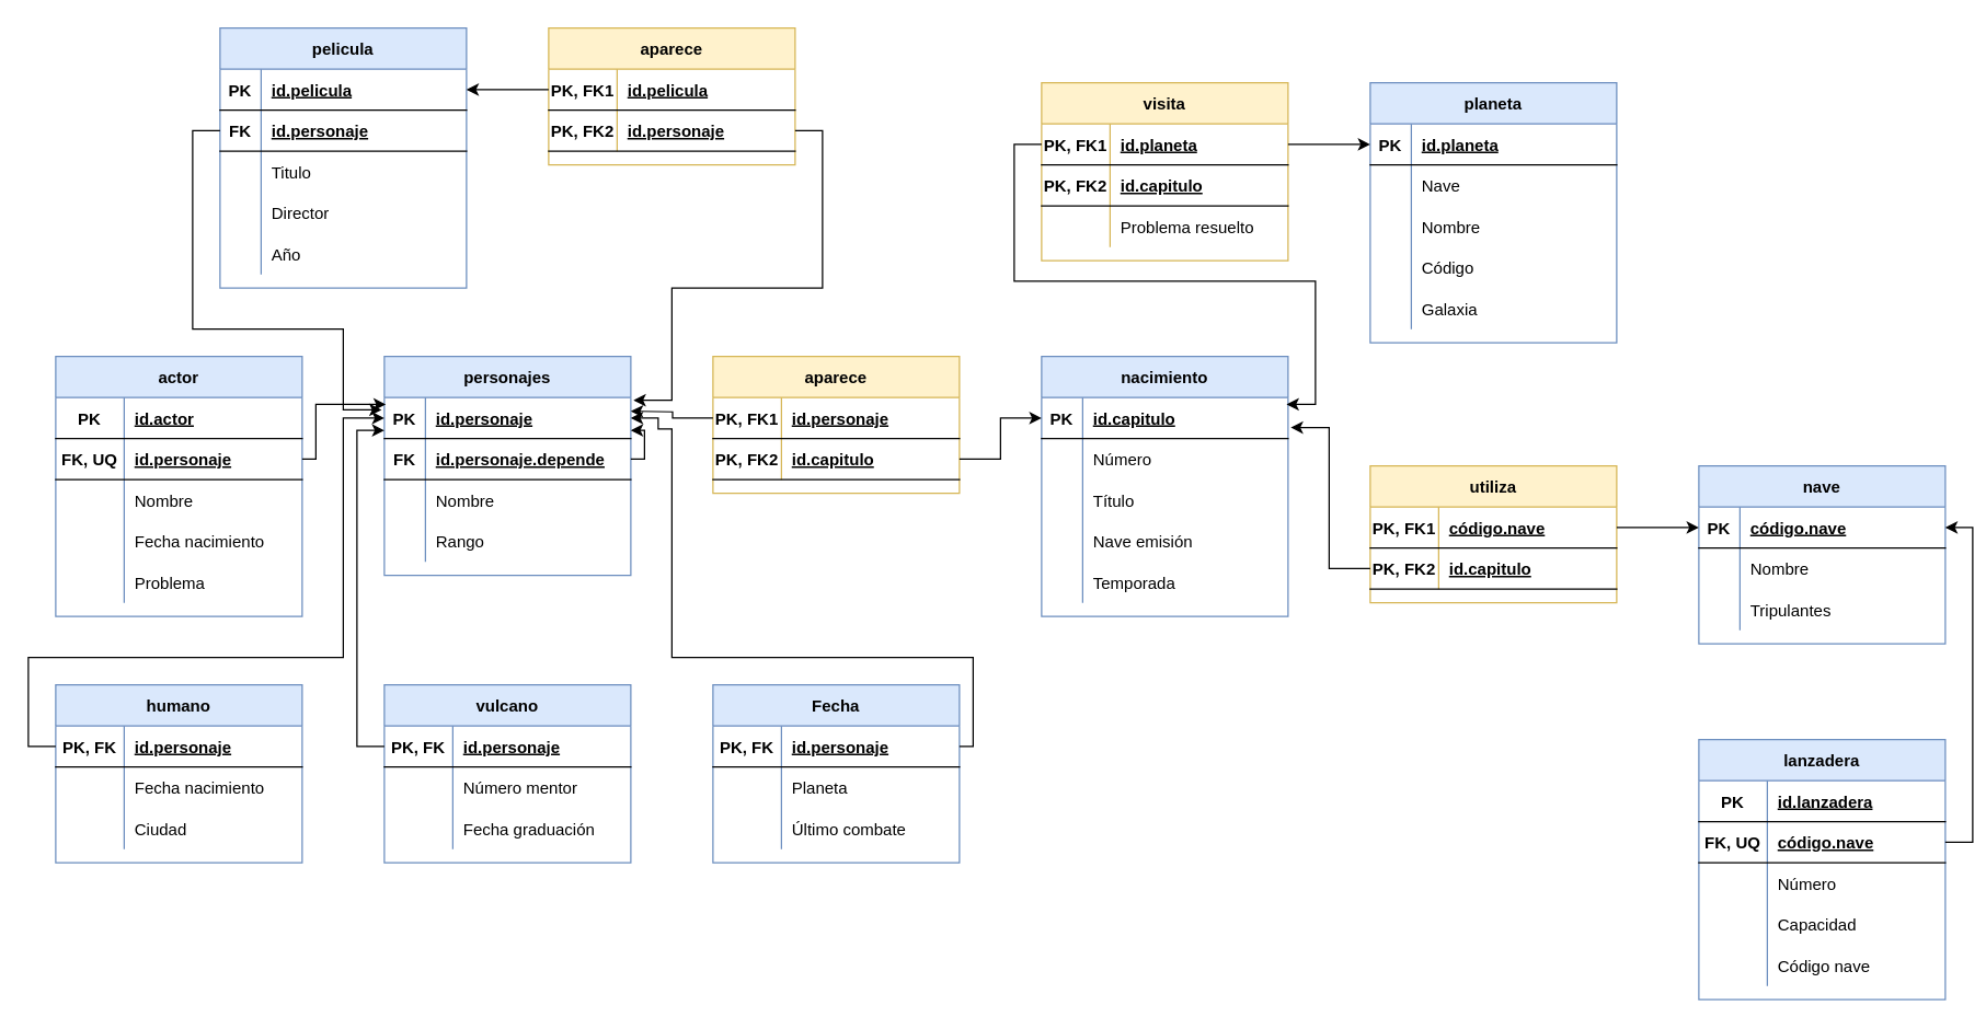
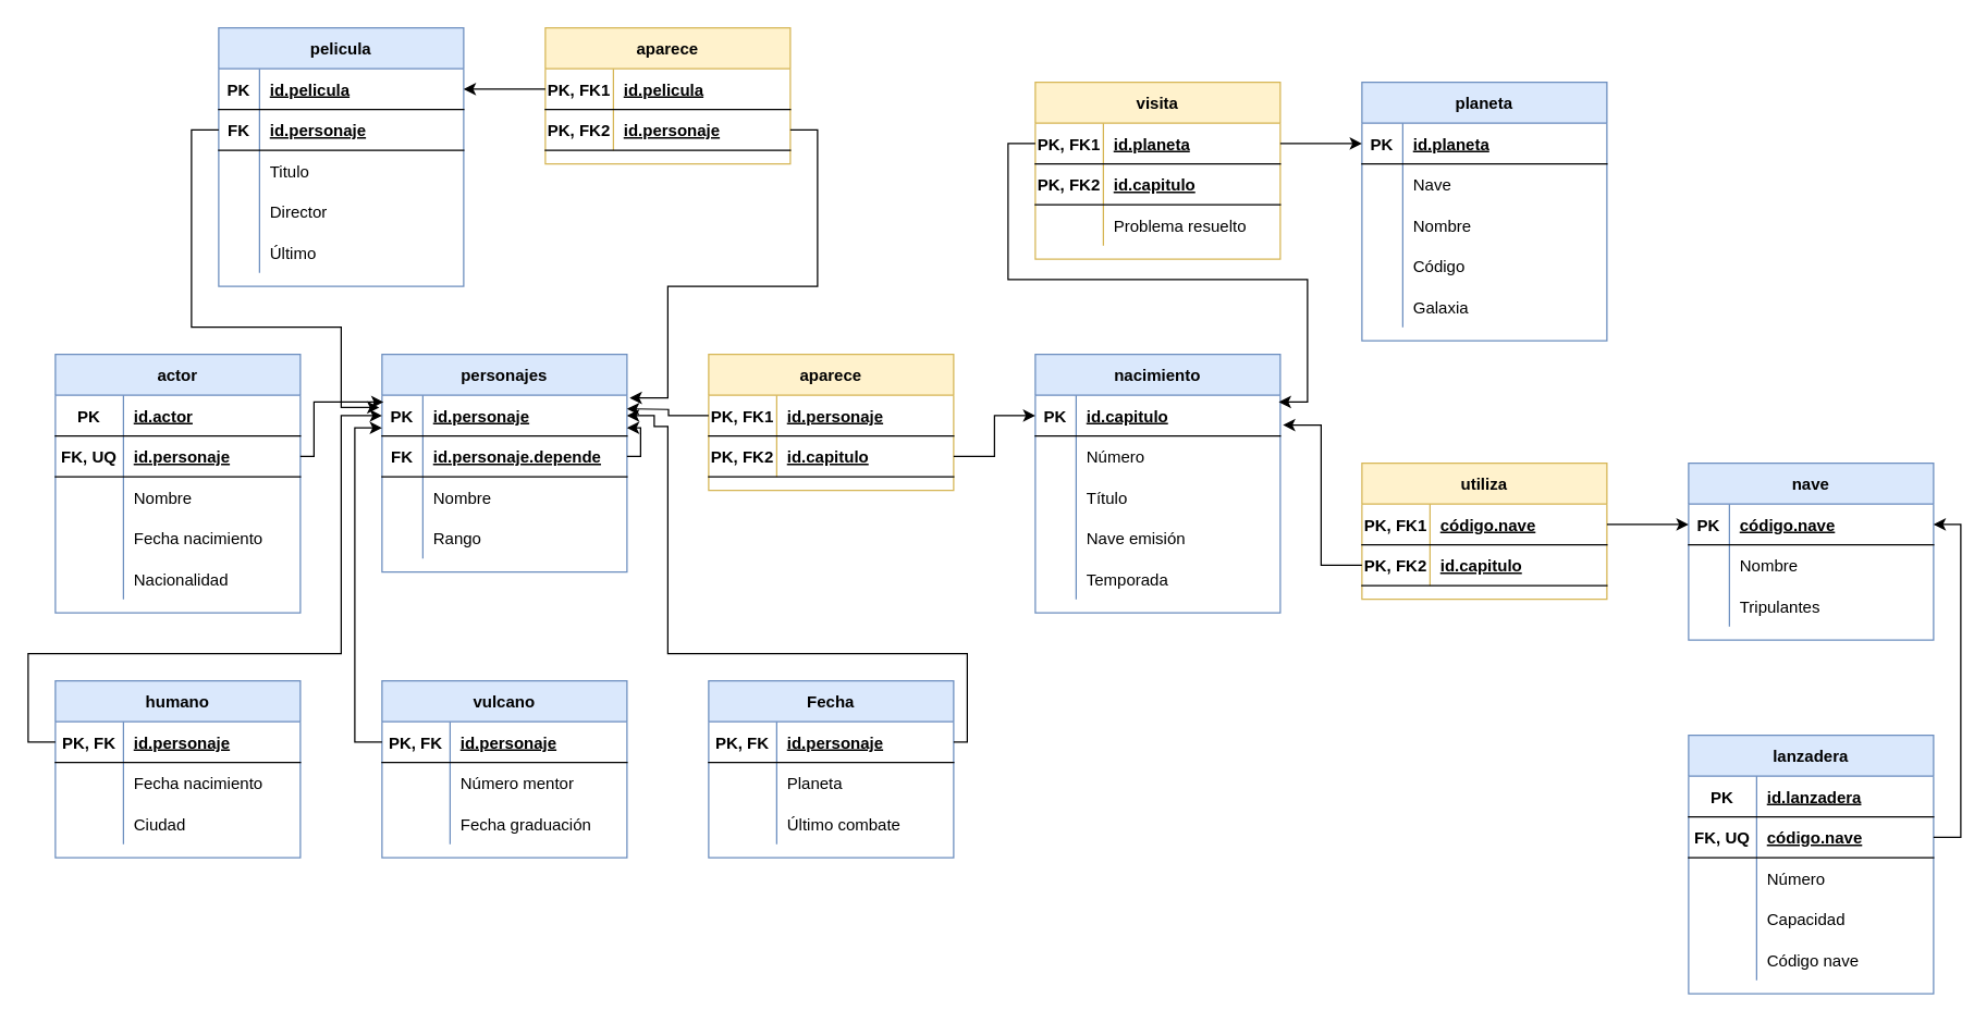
- <mxCell id="113" value="Año" style="shape=partialRectangle;connectable=0;fillColor=none;top=0;left=0;bottom=0;right=0;align=left;spacingLeft=6;overflow=hidden;" vertex="1" parent="111"><mxGeometry x="30" width="150" height="30" as="geometry"><mxRectangle width="150" height="30" as="alternateBounds" /></mxGeometry></mxCell>
+ <mxCell id="113" value="Último" style="shape=partialRectangle;connectable=0;fillColor=none;top=0;left=0;bottom=0;right=0;align=left;spacingLeft=6;overflow=hidden;" vertex="1" parent="111"><mxGeometry x="30" width="150" height="30" as="geometry"><mxRectangle width="150" height="30" as="alternateBounds" /></mxGeometry></mxCell>
- <mxCell id="64" value="Problema" style="shape=partialRectangle;connectable=0;fillColor=none;top=0;left=0;bottom=0;right=0;align=left;spacingLeft=6;overflow=hidden;" vertex="1" parent="62"><mxGeometry x="50" width="130" height="30" as="geometry"><mxRectangle width="130" height="30" as="alternateBounds" /></mxGeometry></mxCell>
+ <mxCell id="64" value="Nacionalidad" style="shape=partialRectangle;connectable=0;fillColor=none;top=0;left=0;bottom=0;right=0;align=left;spacingLeft=6;overflow=hidden;" vertex="1" parent="62"><mxGeometry x="50" width="130" height="30" as="geometry"><mxRectangle width="130" height="30" as="alternateBounds" /></mxGeometry></mxCell>
